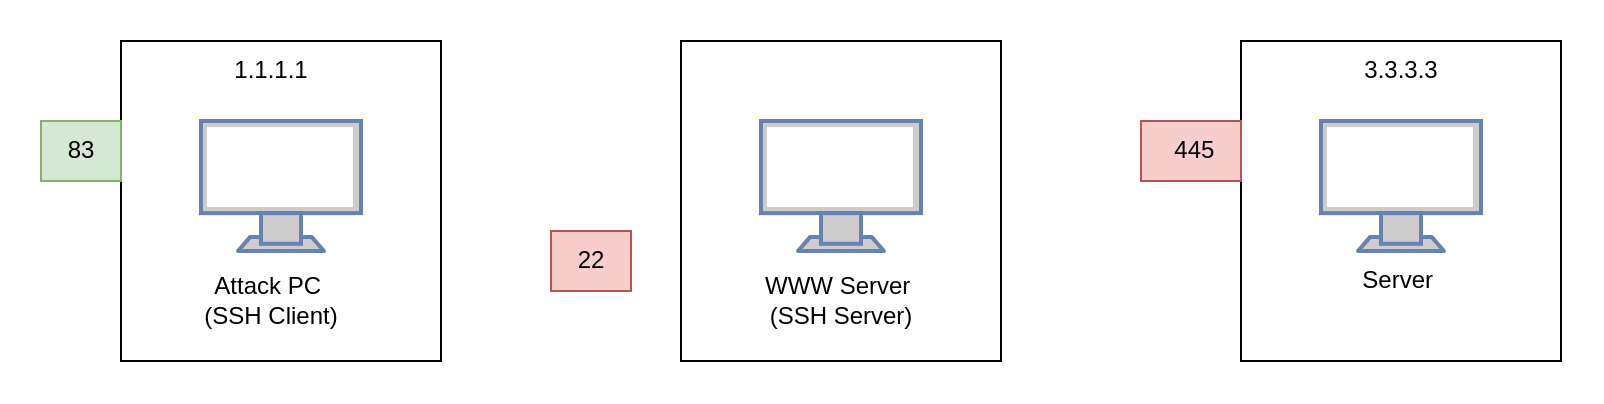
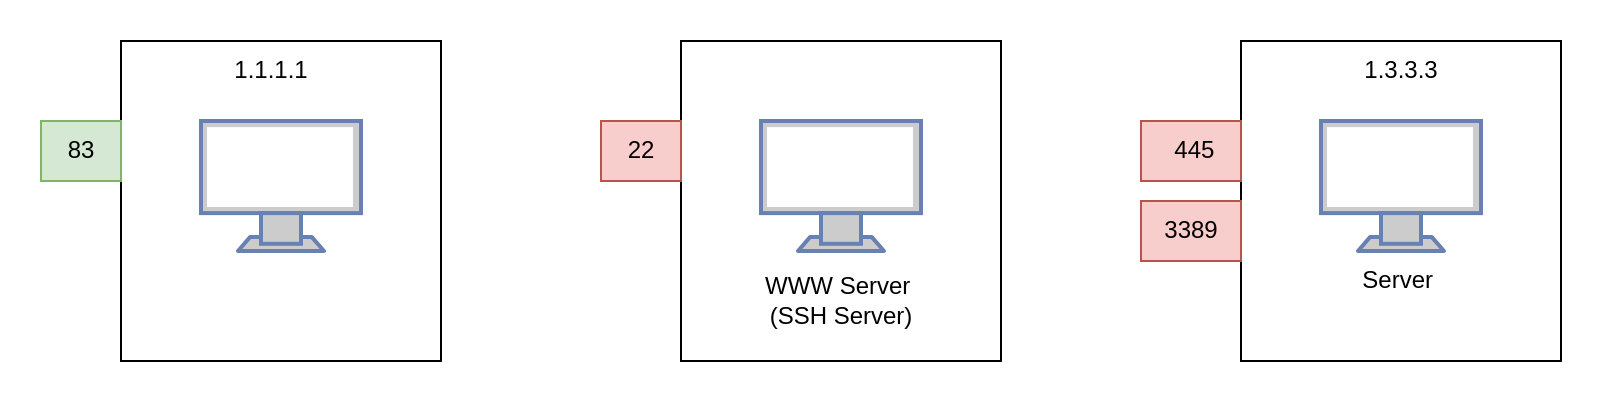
- <mxCell id="15" value="3.3.3.3" style="text;html=1;align=center;verticalAlign=middle;resizable=0;points=[];autosize=1;strokeColor=none;fillColor=none;" vertex="1" parent="1"><mxGeometry x="670" y="20" width="60" height="30" as="geometry" /></mxCell>
+ <mxCell id="15" value="1.3.3.3" style="text;html=1;align=center;verticalAlign=middle;resizable=0;points=[];autosize=1;strokeColor=none;fillColor=none;" vertex="1" parent="1"><mxGeometry x="670" y="20" width="60" height="30" as="geometry" /></mxCell>
+ <mxCell id="13" value="3389" style="text;html=1;align=center;verticalAlign=middle;resizable=0;points=[];autosize=1;strokeColor=#b85450;fillColor=#f8cecc;labelBackgroundColor=none;" vertex="1" parent="1"><mxGeometry x="570" y="100" width="50" height="30" as="geometry" /></mxCell>
- <mxCell id="16" value="22" style="text;html=1;align=center;verticalAlign=middle;resizable=0;points=[];autosize=1;strokeColor=#b85450;fillColor=#f8cecc;labelBackgroundColor=none;" vertex="1" parent="1"><mxGeometry x="275" y="115" width="40" height="30" as="geometry" /></mxCell>
+ <mxCell id="16" value="22" style="text;html=1;align=center;verticalAlign=middle;resizable=0;points=[];autosize=1;strokeColor=#b85450;fillColor=#f8cecc;labelBackgroundColor=none;" vertex="1" parent="1"><mxGeometry x="300" y="60" width="40" height="30" as="geometry" /></mxCell>
- <mxCell id="8" value="Attack PC&amp;nbsp;&lt;div&gt;(SSH Client)&lt;/div&gt;" style="text;html=1;align=center;verticalAlign=middle;resizable=0;points=[];autosize=1;strokeColor=none;fillColor=none;" vertex="1" parent="1"><mxGeometry x="90" y="130" width="90" height="40" as="geometry" /></mxCell>
